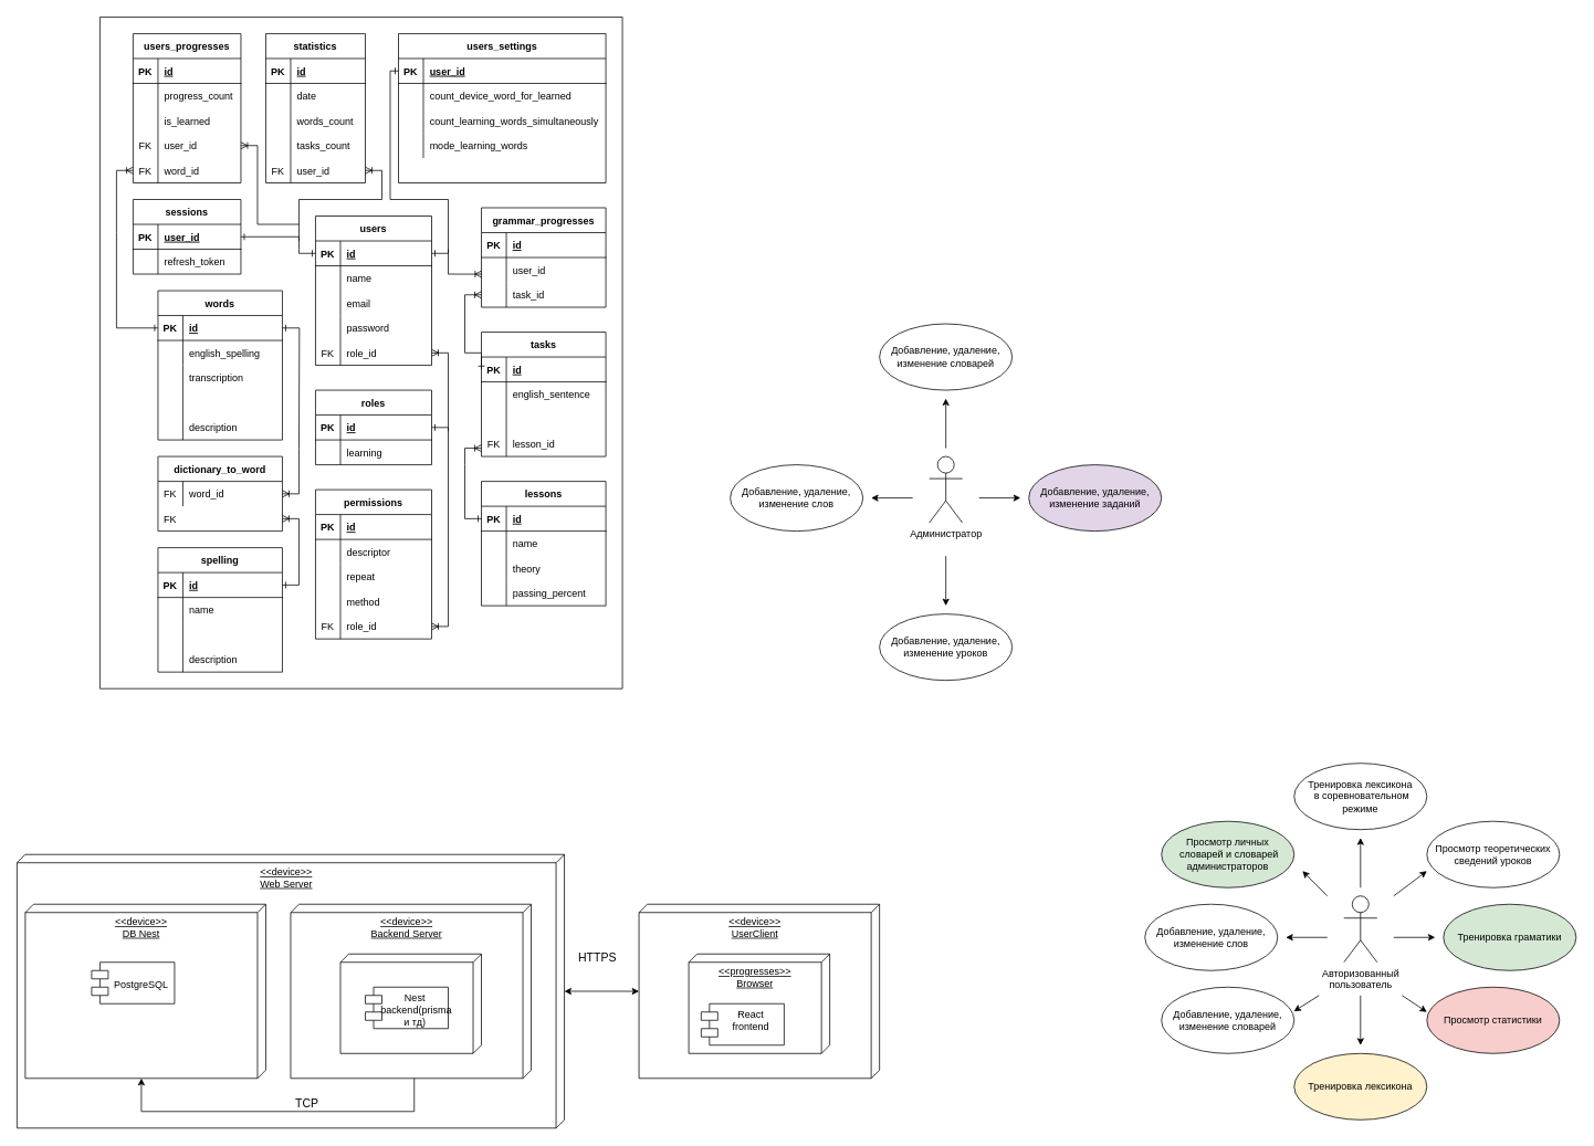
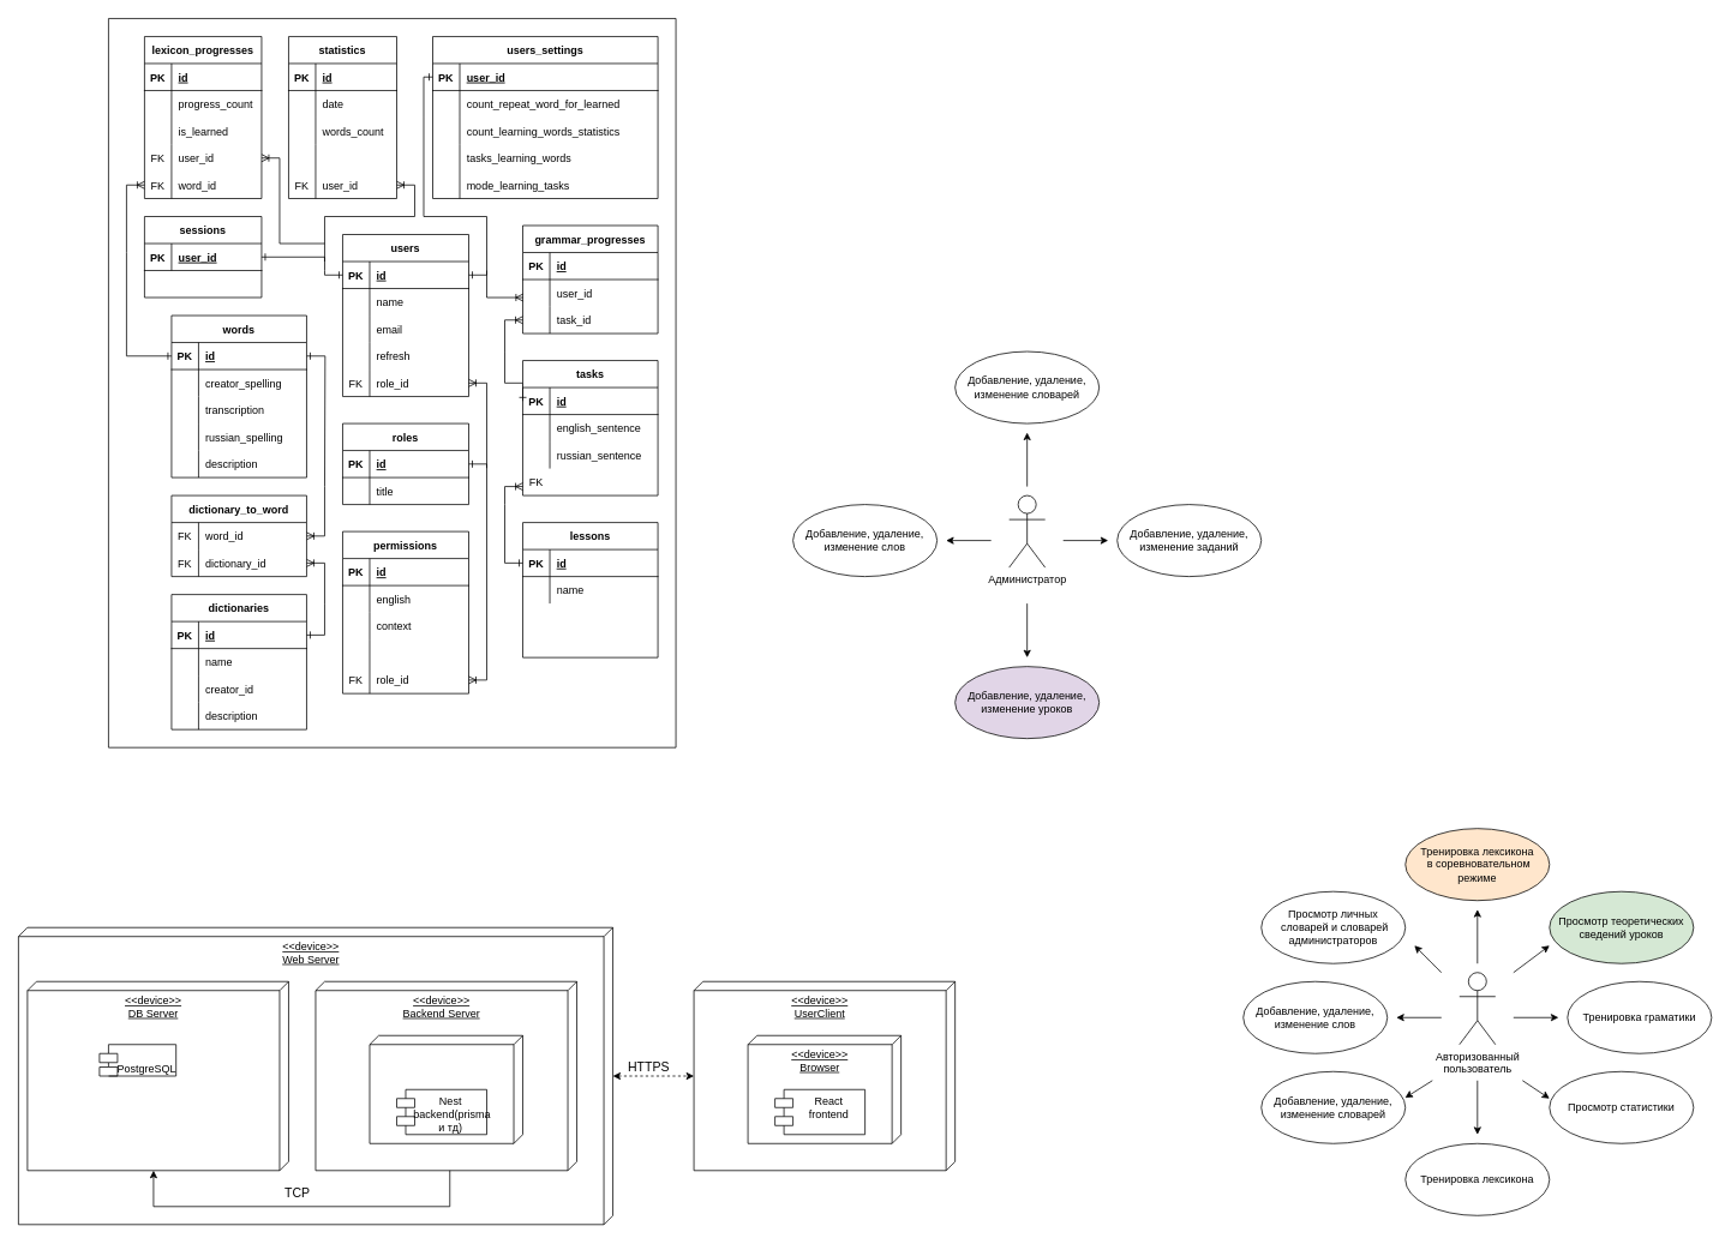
- <mxCell id="109" value="users_progresses" style="shape=table;startSize=30;container=1;collapsible=1;childLayout=tableLayout;fixedRows=1;rowLines=0;fontStyle=1;align=center;resizeLast=1;" vertex="1" parent="81"><mxGeometry x="40" y="20" width="130" height="180" as="geometry" /></mxCell>
+ <mxCell id="109" value="lexicon_progresses" style="shape=table;startSize=30;container=1;collapsible=1;childLayout=tableLayout;fixedRows=1;rowLines=0;fontStyle=1;align=center;resizeLast=1;" vertex="1" parent="81"><mxGeometry x="40" y="20" width="130" height="180" as="geometry" /></mxCell>
- <mxCell id="63" value="count_device_word_for_learned" style="shape=partialRectangle;overflow=hidden;connectable=0;fillColor=none;top=0;left=0;bottom=0;right=0;align=left;spacingLeft=6;" vertex="1" parent="61"><mxGeometry x="30" width="220" height="30" as="geometry"><mxRectangle width="220" height="30" as="alternateBounds" /></mxGeometry></mxCell>
+ <mxCell id="63" value="count_repeat_word_for_learned" style="shape=partialRectangle;overflow=hidden;connectable=0;fillColor=none;top=0;left=0;bottom=0;right=0;align=left;spacingLeft=6;" vertex="1" parent="61"><mxGeometry x="30" width="220" height="30" as="geometry"><mxRectangle width="220" height="30" as="alternateBounds" /></mxGeometry></mxCell>
- <mxCell id="66" value="count_learning_words_simultaneously" style="shape=partialRectangle;overflow=hidden;connectable=0;fillColor=none;top=0;left=0;bottom=0;right=0;align=left;spacingLeft=6;" vertex="1" parent="64"><mxGeometry x="30" width="220" height="30" as="geometry"><mxRectangle width="220" height="30" as="alternateBounds" /></mxGeometry></mxCell>
+ <mxCell id="66" value="count_learning_words_statistics" style="shape=partialRectangle;overflow=hidden;connectable=0;fillColor=none;top=0;left=0;bottom=0;right=0;align=left;spacingLeft=6;" vertex="1" parent="64"><mxGeometry x="30" width="220" height="30" as="geometry"><mxRectangle width="220" height="30" as="alternateBounds" /></mxGeometry></mxCell>
- <mxCell id="219" value="tasks_count" style="shape=partialRectangle;overflow=hidden;connectable=0;fillColor=none;top=0;left=0;bottom=0;right=0;align=left;spacingLeft=6;" vertex="1" parent="217"><mxGeometry x="30" width="90" height="30" as="geometry"><mxRectangle width="90" height="30" as="alternateBounds" /></mxGeometry></mxCell>
- <mxCell id="69" value="mode_learning_words" style="shape=partialRectangle;overflow=hidden;connectable=0;fillColor=none;top=0;left=0;bottom=0;right=0;align=left;spacingLeft=6;" vertex="1" parent="67"><mxGeometry x="30" width="220" height="30" as="geometry"><mxRectangle width="220" height="30" as="alternateBounds" /></mxGeometry></mxCell>
+ <mxCell id="69" value="tasks_learning_words" style="shape=partialRectangle;overflow=hidden;connectable=0;fillColor=none;top=0;left=0;bottom=0;right=0;align=left;spacingLeft=6;" vertex="1" parent="67"><mxGeometry x="30" width="220" height="30" as="geometry"><mxRectangle width="220" height="30" as="alternateBounds" /></mxGeometry></mxCell>
+ <mxCell id="72" value="mode_learning_tasks" style="shape=partialRectangle;overflow=hidden;connectable=0;fillColor=none;top=0;left=0;bottom=0;right=0;align=left;spacingLeft=6;" vertex="1" parent="70"><mxGeometry x="30" width="220" height="30" as="geometry"><mxRectangle width="220" height="30" as="alternateBounds" /></mxGeometry></mxCell>
- <mxCell id="205" value="refresh_token" style="shape=partialRectangle;overflow=hidden;connectable=0;fillColor=none;top=0;left=0;bottom=0;right=0;align=left;spacingLeft=6;" vertex="1" parent="203"><mxGeometry x="30" width="100" height="30" as="geometry"><mxRectangle width="100" height="30" as="alternateBounds" /></mxGeometry></mxCell>
- <mxCell id="53" value="password" style="shape=partialRectangle;overflow=hidden;connectable=0;fillColor=none;top=0;left=0;bottom=0;right=0;align=left;spacingLeft=6;" vertex="1" parent="51"><mxGeometry x="30" width="110" height="30" as="geometry"><mxRectangle width="110" height="30" as="alternateBounds" /></mxGeometry></mxCell>
+ <mxCell id="53" value="refresh" style="shape=partialRectangle;overflow=hidden;connectable=0;fillColor=none;top=0;left=0;bottom=0;right=0;align=left;spacingLeft=6;" vertex="1" parent="51"><mxGeometry x="30" width="110" height="30" as="geometry"><mxRectangle width="110" height="30" as="alternateBounds" /></mxGeometry></mxCell>
- <mxCell id="131" value="english_spelling" style="shape=partialRectangle;overflow=hidden;connectable=0;fillColor=none;top=0;left=0;bottom=0;right=0;align=left;spacingLeft=6;" vertex="1" parent="129"><mxGeometry x="30" width="120" height="30" as="geometry"><mxRectangle width="120" height="30" as="alternateBounds" /></mxGeometry></mxCell>
+ <mxCell id="131" value="creator_spelling" style="shape=partialRectangle;overflow=hidden;connectable=0;fillColor=none;top=0;left=0;bottom=0;right=0;align=left;spacingLeft=6;" vertex="1" parent="129"><mxGeometry x="30" width="120" height="30" as="geometry"><mxRectangle width="120" height="30" as="alternateBounds" /></mxGeometry></mxCell>
+ <mxCell id="137" value="russian_spelling" style="shape=partialRectangle;overflow=hidden;connectable=0;fillColor=none;top=0;left=0;bottom=0;right=0;align=left;spacingLeft=6;" vertex="1" parent="135"><mxGeometry x="30" width="120" height="30" as="geometry"><mxRectangle width="120" height="30" as="alternateBounds" /></mxGeometry></mxCell>
+ <mxCell id="181" value="russian_sentence" style="shape=partialRectangle;overflow=hidden;connectable=0;fillColor=none;top=0;left=0;bottom=0;right=0;align=left;spacingLeft=6;" vertex="1" parent="179"><mxGeometry x="30" width="120" height="30" as="geometry"><mxRectangle width="120" height="30" as="alternateBounds" /></mxGeometry></mxCell>
- <mxCell id="184" value="lesson_id" style="shape=partialRectangle;overflow=hidden;connectable=0;fillColor=none;top=0;left=0;bottom=0;right=0;align=left;spacingLeft=6;" vertex="1" parent="182"><mxGeometry x="30" width="120" height="30" as="geometry"><mxRectangle width="120" height="30" as="alternateBounds" /></mxGeometry></mxCell>
- <mxCell id="92" value="learning" style="shape=partialRectangle;overflow=hidden;connectable=0;fillColor=none;top=0;left=0;bottom=0;right=0;align=left;spacingLeft=6;" vertex="1" parent="90"><mxGeometry x="30" width="110" height="30" as="geometry"><mxRectangle width="110" height="30" as="alternateBounds" /></mxGeometry></mxCell>
+ <mxCell id="92" value="title" style="shape=partialRectangle;overflow=hidden;connectable=0;fillColor=none;top=0;left=0;bottom=0;right=0;align=left;spacingLeft=6;" vertex="1" parent="90"><mxGeometry x="30" width="110" height="30" as="geometry"><mxRectangle width="110" height="30" as="alternateBounds" /></mxGeometry></mxCell>
- <mxCell id="5" value="Добавление, удаление, изменение заданий" style="ellipse;whiteSpace=wrap;html=1;fillColor=#e1d5e7;" parent="1" vertex="1"><mxGeometry x="1240" y="560" width="160" height="80" as="geometry" /></mxCell>
+ <mxCell id="5" value="Добавление, удаление, изменение заданий" style="ellipse;whiteSpace=wrap;html=1;" parent="1" vertex="1"><mxGeometry x="1240" y="560" width="160" height="80" as="geometry" /></mxCell>
+ <mxCell id="147" value="dictionary_id" style="shape=partialRectangle;overflow=hidden;connectable=0;fillColor=none;top=0;left=0;bottom=0;right=0;align=left;spacingLeft=6;" vertex="1" parent="145"><mxGeometry x="30" width="120" height="30" as="geometry"><mxRectangle width="120" height="30" as="alternateBounds" /></mxGeometry></mxCell>
- <mxCell id="99" value="descriptor" style="shape=partialRectangle;overflow=hidden;connectable=0;fillColor=none;top=0;left=0;bottom=0;right=0;align=left;spacingLeft=6;" vertex="1" parent="97"><mxGeometry x="30" width="110" height="30" as="geometry"><mxRectangle width="110" height="30" as="alternateBounds" /></mxGeometry></mxCell>
+ <mxCell id="99" value="english" style="shape=partialRectangle;overflow=hidden;connectable=0;fillColor=none;top=0;left=0;bottom=0;right=0;align=left;spacingLeft=6;" vertex="1" parent="97"><mxGeometry x="30" width="110" height="30" as="geometry"><mxRectangle width="110" height="30" as="alternateBounds" /></mxGeometry></mxCell>
- <mxCell id="148" value="spelling" style="shape=table;startSize=30;container=1;collapsible=1;childLayout=tableLayout;fixedRows=1;rowLines=0;fontStyle=1;align=center;resizeLast=1;" vertex="1" parent="81"><mxGeometry x="70" y="640" width="150" height="150" as="geometry" /></mxCell>
+ <mxCell id="148" value="dictionaries" style="shape=table;startSize=30;container=1;collapsible=1;childLayout=tableLayout;fixedRows=1;rowLines=0;fontStyle=1;align=center;resizeLast=1;" vertex="1" parent="81"><mxGeometry x="70" y="640" width="150" height="150" as="geometry" /></mxCell>
- <mxCell id="194" value="theory" style="shape=partialRectangle;overflow=hidden;connectable=0;fillColor=none;top=0;left=0;bottom=0;right=0;align=left;spacingLeft=6;" vertex="1" parent="192"><mxGeometry x="30" width="120" height="30" as="geometry"><mxRectangle width="120" height="30" as="alternateBounds" /></mxGeometry></mxCell>
- <mxCell id="102" value="repeat" style="shape=partialRectangle;overflow=hidden;connectable=0;fillColor=none;top=0;left=0;bottom=0;right=0;align=left;spacingLeft=6;" vertex="1" parent="100"><mxGeometry x="30" width="110" height="30" as="geometry"><mxRectangle width="110" height="30" as="alternateBounds" /></mxGeometry></mxCell>
+ <mxCell id="102" value="context" style="shape=partialRectangle;overflow=hidden;connectable=0;fillColor=none;top=0;left=0;bottom=0;right=0;align=left;spacingLeft=6;" vertex="1" parent="100"><mxGeometry x="30" width="110" height="30" as="geometry"><mxRectangle width="110" height="30" as="alternateBounds" /></mxGeometry></mxCell>
- <mxCell id="197" value="passing_percent" style="shape=partialRectangle;overflow=hidden;connectable=0;fillColor=none;top=0;left=0;bottom=0;right=0;align=left;spacingLeft=6;" vertex="1" parent="195"><mxGeometry x="30" width="120" height="30" as="geometry"><mxRectangle width="120" height="30" as="alternateBounds" /></mxGeometry></mxCell>
- <mxCell id="105" value="method" style="shape=partialRectangle;overflow=hidden;connectable=0;fillColor=none;top=0;left=0;bottom=0;right=0;align=left;spacingLeft=6;" vertex="1" parent="103"><mxGeometry x="30" width="110" height="30" as="geometry"><mxRectangle width="110" height="30" as="alternateBounds" /></mxGeometry></mxCell>
+ <mxCell id="157" value="creator_id" style="shape=partialRectangle;overflow=hidden;connectable=0;fillColor=none;top=0;left=0;bottom=0;right=0;align=left;spacingLeft=6;" vertex="1" parent="155"><mxGeometry x="30" width="120" height="30" as="geometry"><mxRectangle width="120" height="30" as="alternateBounds" /></mxGeometry></mxCell>
- <mxCell id="4" value="Добавление, удаление, изменение уроков" style="ellipse;whiteSpace=wrap;html=1;" parent="1" vertex="1"><mxGeometry x="1060" y="740" width="160" height="80" as="geometry" /></mxCell>
+ <mxCell id="4" value="Добавление, удаление, изменение уроков" style="ellipse;whiteSpace=wrap;html=1;fillColor=#e1d5e7;" parent="1" vertex="1"><mxGeometry x="1060" y="740" width="160" height="80" as="geometry" /></mxCell>
- <mxCell id="19" value="Тренировка лексикона&lt;br&gt;&amp;nbsp;в соревновательном режиме" style="ellipse;whiteSpace=wrap;html=1;" vertex="1" parent="1"><mxGeometry x="1560" y="920" width="160" height="80" as="geometry" /></mxCell>
+ <mxCell id="19" value="Тренировка лексикона&lt;br&gt;&amp;nbsp;в соревновательном режиме" style="ellipse;whiteSpace=wrap;html=1;fillColor=#ffe6cc;" vertex="1" parent="1"><mxGeometry x="1560" y="920" width="160" height="80" as="geometry" /></mxCell>
- <mxCell id="14" value="Просмотр личных&lt;br&gt;&amp;nbsp;словарей и словарей администраторов" style="ellipse;whiteSpace=wrap;html=1;fillColor=#d5e8d4;" vertex="1" parent="1"><mxGeometry x="1400" y="990" width="160" height="80" as="geometry" /></mxCell>
+ <mxCell id="14" value="Просмотр личных&lt;br&gt;&amp;nbsp;словарей и словарей администраторов" style="ellipse;whiteSpace=wrap;html=1;" vertex="1" parent="1"><mxGeometry x="1400" y="990" width="160" height="80" as="geometry" /></mxCell>
- <mxCell id="18" value="Просмотр теоретических сведений уроков" style="ellipse;whiteSpace=wrap;html=1;" vertex="1" parent="1"><mxGeometry x="1720" y="990" width="160" height="80" as="geometry" /></mxCell>
+ <mxCell id="18" value="Просмотр теоретических сведений уроков" style="ellipse;whiteSpace=wrap;html=1;fillColor=#d5e8d4;" vertex="1" parent="1"><mxGeometry x="1720" y="990" width="160" height="80" as="geometry" /></mxCell>
- <mxCell id="32" value="&amp;lt;&amp;lt;device&amp;gt;&amp;gt;&lt;br&gt;DB Nest" style="verticalAlign=top;align=center;spacingTop=8;spacingLeft=2;spacingRight=12;shape=cube;size=10;direction=south;fontStyle=4;html=1;whiteSpace=wrap;" vertex="1" parent="1"><mxGeometry x="30" y="1090" width="290" height="210" as="geometry" /></mxCell>
+ <mxCell id="32" value="&amp;lt;&amp;lt;device&amp;gt;&amp;gt;&lt;br&gt;DB Server" style="verticalAlign=top;align=center;spacingTop=8;spacingLeft=2;spacingRight=12;shape=cube;size=10;direction=south;fontStyle=4;html=1;whiteSpace=wrap;" vertex="1" parent="1"><mxGeometry x="30" y="1090" width="290" height="210" as="geometry" /></mxCell>
- <mxCell id="16" value="Тренировка граматики" style="ellipse;whiteSpace=wrap;html=1;fillColor=#d5e8d4;" vertex="1" parent="1"><mxGeometry x="1740" y="1090" width="160" height="80" as="geometry" /></mxCell>
+ <mxCell id="16" value="Тренировка граматики" style="ellipse;whiteSpace=wrap;html=1;" vertex="1" parent="1"><mxGeometry x="1740" y="1090" width="160" height="80" as="geometry" /></mxCell>
- <mxCell id="40" value="&lt;font style=&quot;font-size: 14px;&quot;&gt;HTTPS&lt;/font&gt;" style="text;html=1;strokeColor=none;fillColor=none;align=center;verticalAlign=middle;whiteSpace=wrap;rounded=0;" vertex="1" parent="1"><mxGeometry x="690" y="1140" width="60" height="30" as="geometry" /></mxCell>
+ <mxCell id="40" value="&lt;font style=&quot;font-size: 14px;&quot;&gt;HTTPS&lt;/font&gt;" style="text;html=1;strokeColor=none;fillColor=none;align=center;verticalAlign=middle;whiteSpace=wrap;rounded=0;" vertex="1" parent="1"><mxGeometry x="690" y="1170" width="60" height="30" as="geometry" /></mxCell>
- <mxCell id="29" value="&amp;lt;&amp;lt;progresses&amp;gt;&amp;gt;&lt;br&gt;Browser" style="verticalAlign=top;align=center;spacingTop=8;spacingLeft=2;spacingRight=12;shape=cube;size=10;direction=south;fontStyle=4;html=1;whiteSpace=wrap;" vertex="1" parent="1"><mxGeometry x="830" y="1150" width="170" height="120" as="geometry" /></mxCell>
+ <mxCell id="29" value="&amp;lt;&amp;lt;device&amp;gt;&amp;gt;&lt;br&gt;Browser" style="verticalAlign=top;align=center;spacingTop=8;spacingLeft=2;spacingRight=12;shape=cube;size=10;direction=south;fontStyle=4;html=1;whiteSpace=wrap;" vertex="1" parent="1"><mxGeometry x="830" y="1150" width="170" height="120" as="geometry" /></mxCell>
- <mxCell id="36" value="&lt;br&gt;PostgreSQL" style="shape=module;align=left;spacingLeft=20;align=center;verticalAlign=top;whiteSpace=wrap;html=1;" vertex="1" parent="1"><mxGeometry x="110" y="1160" width="100" height="50" as="geometry" /></mxCell>
+ <mxCell id="36" value="&lt;br&gt;PostgreSQL" style="shape=module;align=left;spacingLeft=20;align=center;verticalAlign=top;whiteSpace=wrap;html=1;" vertex="1" parent="1"><mxGeometry x="110" y="1160" width="85" height="35" as="geometry" /></mxCell>
- <mxCell id="39" value="" style="endArrow=classic;startArrow=classic;html=1;rounded=0;edgeStyle=orthogonalEdgeStyle;" edge="1" parent="1" source="31" target="28"><mxGeometry width="50" height="50" relative="1" as="geometry"><mxPoint x="710" y="1180" as="sourcePoint" /><mxPoint x="509" y="1310" as="targetPoint" /><Array as="points" /></mxGeometry></mxCell>
+ <mxCell id="39" value="" style="endArrow=classic;startArrow=classic;html=1;rounded=0;edgeStyle=orthogonalEdgeStyle;dashed=1;" edge="1" parent="1" source="31" target="28"><mxGeometry width="50" height="50" relative="1" as="geometry"><mxPoint x="710" y="1180" as="sourcePoint" /><mxPoint x="509" y="1310" as="targetPoint" /><Array as="points" /></mxGeometry></mxCell>
- <mxCell id="35" value="Nest&lt;br&gt;&amp;nbsp;backend(prisma и тд)" style="shape=module;align=left;spacingLeft=20;align=center;verticalAlign=top;whiteSpace=wrap;html=1;" vertex="1" parent="1"><mxGeometry x="440" y="1190" width="100" height="50" as="geometry" /></mxCell>
+ <mxCell id="35" value="Nest&lt;br&gt;&amp;nbsp;backend(prisma и тд)" style="shape=module;align=left;spacingLeft=20;align=center;verticalAlign=top;whiteSpace=wrap;html=1;" vertex="1" parent="1"><mxGeometry x="440" y="1210" width="100" height="50" as="geometry" /></mxCell>
- <mxCell id="17" value="Просмотр статистики" style="ellipse;whiteSpace=wrap;html=1;fillColor=#f8cecc;" vertex="1" parent="1"><mxGeometry x="1720" y="1190" width="160" height="80" as="geometry" /></mxCell>
+ <mxCell id="17" value="Просмотр статистики" style="ellipse;whiteSpace=wrap;html=1;" vertex="1" parent="1"><mxGeometry x="1720" y="1190" width="160" height="80" as="geometry" /></mxCell>
- <mxCell id="30" value="React frontend" style="shape=module;align=left;spacingLeft=20;align=center;verticalAlign=top;whiteSpace=wrap;html=1;" vertex="1" parent="1"><mxGeometry x="845" y="1210" width="100" height="50" as="geometry" /></mxCell>
+ <mxCell id="30" value="React frontend" style="shape=module;align=left;spacingLeft=20;align=center;verticalAlign=top;whiteSpace=wrap;html=1;" vertex="1" parent="1"><mxGeometry x="860" y="1210" width="100" height="50" as="geometry" /></mxCell>
- <mxCell id="15" value="Тренировка лексикона" style="ellipse;whiteSpace=wrap;html=1;fillColor=#fff2cc;" vertex="1" parent="1"><mxGeometry x="1560" y="1270" width="160" height="80" as="geometry" /></mxCell>
+ <mxCell id="15" value="Тренировка лексикона" style="ellipse;whiteSpace=wrap;html=1;" vertex="1" parent="1"><mxGeometry x="1560" y="1270" width="160" height="80" as="geometry" /></mxCell>
- <mxCell id="38" value="&lt;font style=&quot;font-size: 14px;&quot;&gt;TCP&lt;/font&gt;" style="text;html=1;strokeColor=none;fillColor=none;align=center;verticalAlign=middle;whiteSpace=wrap;rounded=0;" vertex="1" parent="1"><mxGeometry x="340" y="1315" width="60" height="30" as="geometry" /></mxCell>
+ <mxCell id="38" value="&lt;font style=&quot;font-size: 14px;&quot;&gt;TCP&lt;/font&gt;" style="text;html=1;strokeColor=none;fillColor=none;align=center;verticalAlign=middle;whiteSpace=wrap;rounded=0;" vertex="1" parent="1"><mxGeometry x="300" y="1310" width="60" height="30" as="geometry" /></mxCell>
